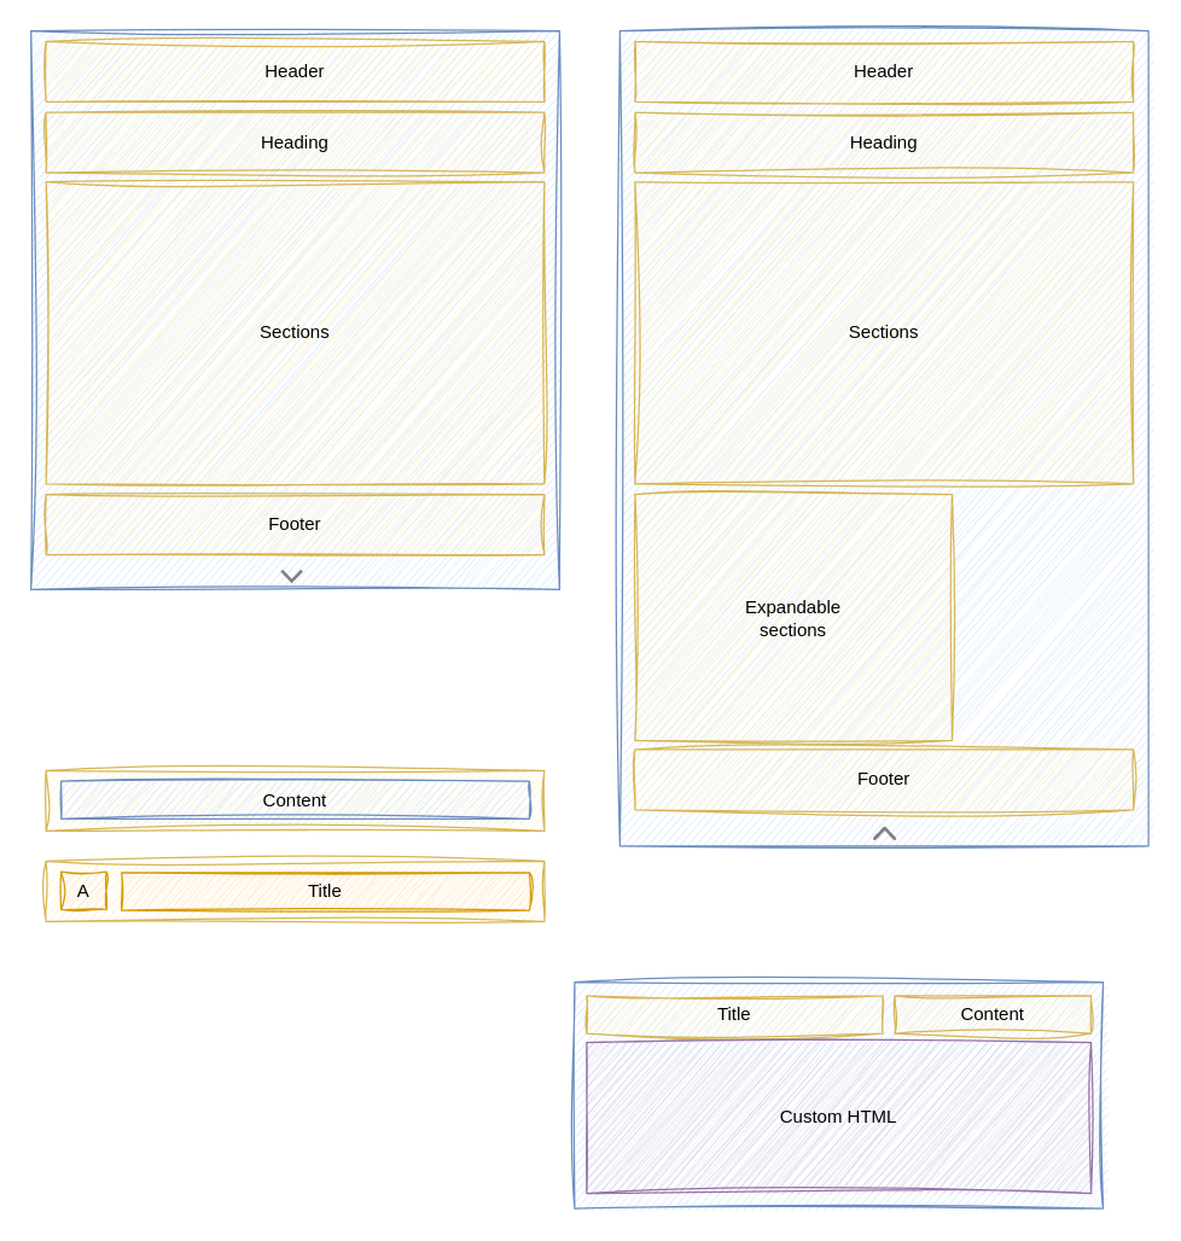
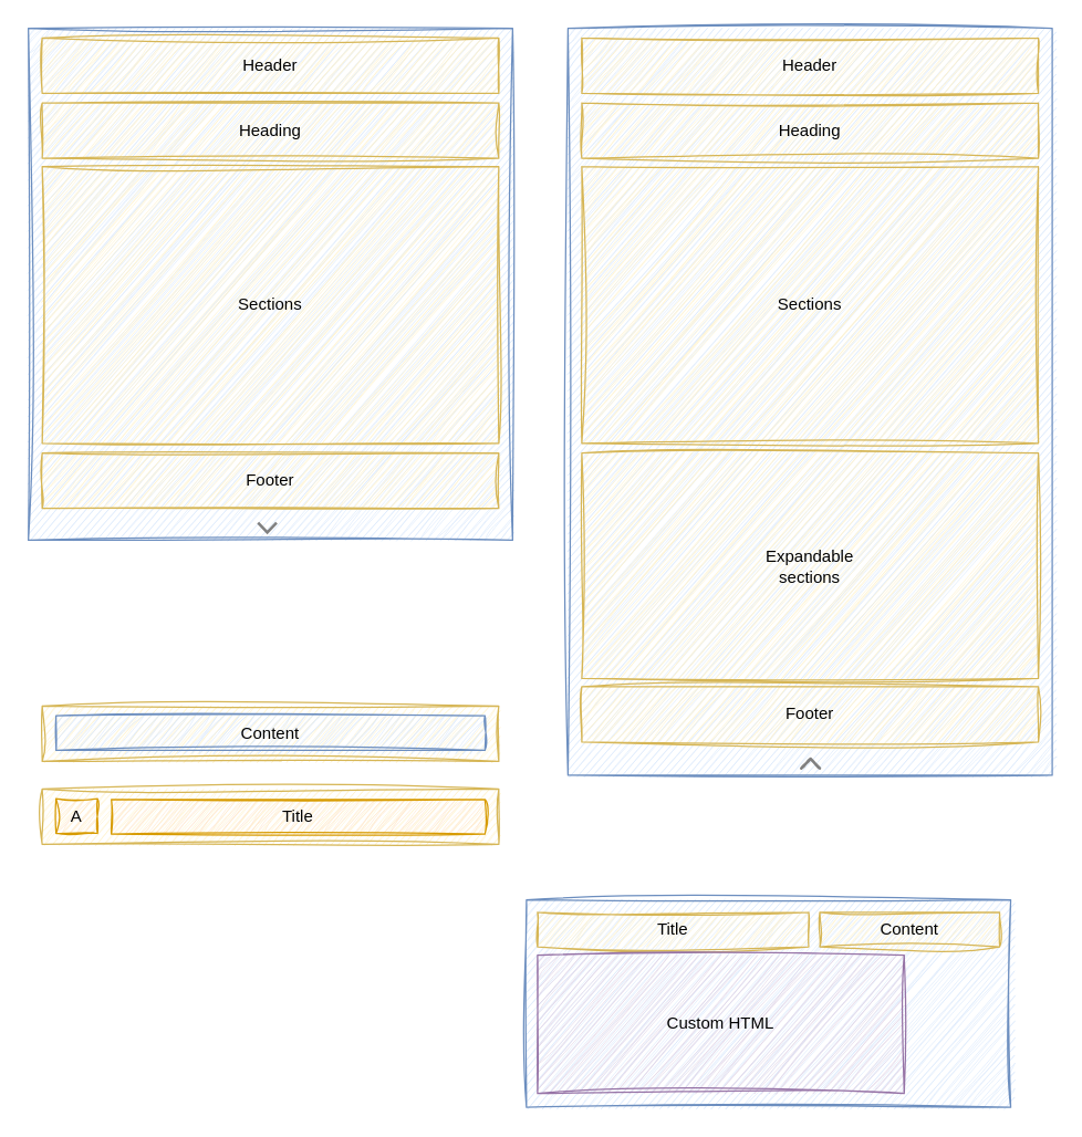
- <mxCell id="20" value="Expandable&lt;div&gt;sections&lt;/div&gt;" style="rounded=0;whiteSpace=wrap;html=1;fillColor=#fff2cc;strokeColor=#d6b656;sketch=1;curveFitting=1;jiggle=2;" vertex="1" parent="1"><mxGeometry x="420" y="327" width="210" height="163" as="geometry" /></mxCell>
+ <mxCell id="20" value="Expandable&lt;div&gt;sections&lt;/div&gt;" style="rounded=0;whiteSpace=wrap;html=1;fillColor=#fff2cc;strokeColor=#d6b656;sketch=1;curveFitting=1;jiggle=2;" vertex="1" parent="1"><mxGeometry x="420" y="327" width="330" height="163" as="geometry" /></mxCell>
- <mxCell id="23" value="Custom HTML" style="rounded=0;whiteSpace=wrap;html=1;fillColor=#e1d5e7;strokeColor=#9673a6;sketch=1;curveFitting=1;jiggle=2;" vertex="1" parent="1"><mxGeometry x="388" y="690" width="334" height="100" as="geometry" /></mxCell>
+ <mxCell id="23" value="Custom HTML" style="rounded=0;whiteSpace=wrap;html=1;fillColor=#e1d5e7;strokeColor=#9673a6;sketch=1;curveFitting=1;jiggle=2;" vertex="1" parent="1"><mxGeometry x="388" y="690" width="265" height="100" as="geometry" /></mxCell>
